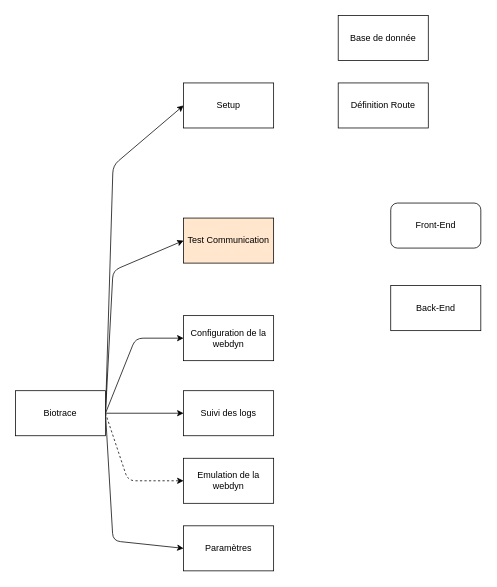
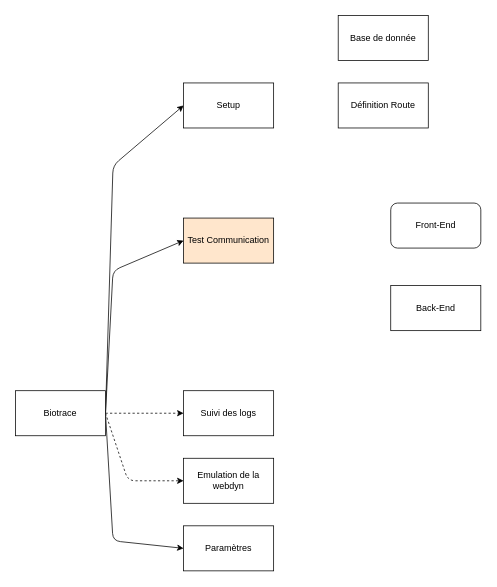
- <mxCell id="10" value="Configuration de la webdyn" style="rounded=0;whiteSpace=wrap;html=1;" parent="1" vertex="1"><mxGeometry x="244" y="420" width="120" height="60" as="geometry" /></mxCell>
- <mxCell id="3" style="edgeStyle=none;html=1;exitX=1;exitY=0.5;exitDx=0;exitDy=0;entryX=0;entryY=0.5;entryDx=0;entryDy=0;" parent="1" source="8" target="10" edge="1"><mxGeometry relative="1" as="geometry"><mxPoint x="240" y="450" as="targetPoint" /><Array as="points"><mxPoint x="180" y="450" /></Array></mxGeometry></mxCell>
- <mxCell id="4" style="edgeStyle=none;html=1;exitX=1;exitY=0.5;exitDx=0;exitDy=0;entryX=0;entryY=0.5;entryDx=0;entryDy=0;" parent="1" source="8" target="11" edge="1"><mxGeometry relative="1" as="geometry" /></mxCell>
+ <mxCell id="4" style="edgeStyle=none;html=1;exitX=1;exitY=0.5;exitDx=0;exitDy=0;entryX=0;entryY=0.5;entryDx=0;entryDy=0;dashed=1;" parent="1" source="8" target="11" edge="1"><mxGeometry relative="1" as="geometry" /></mxCell>
